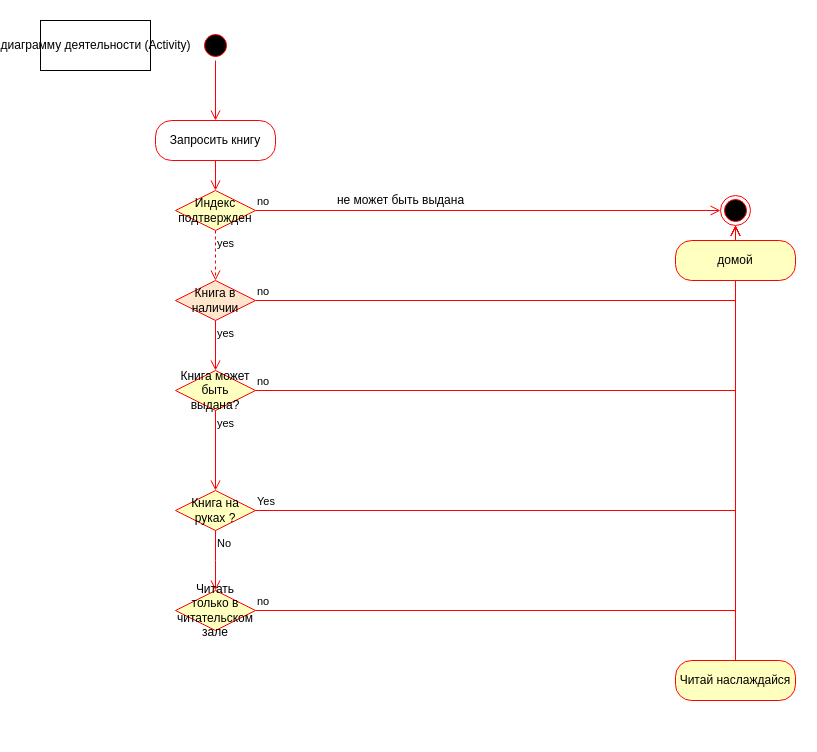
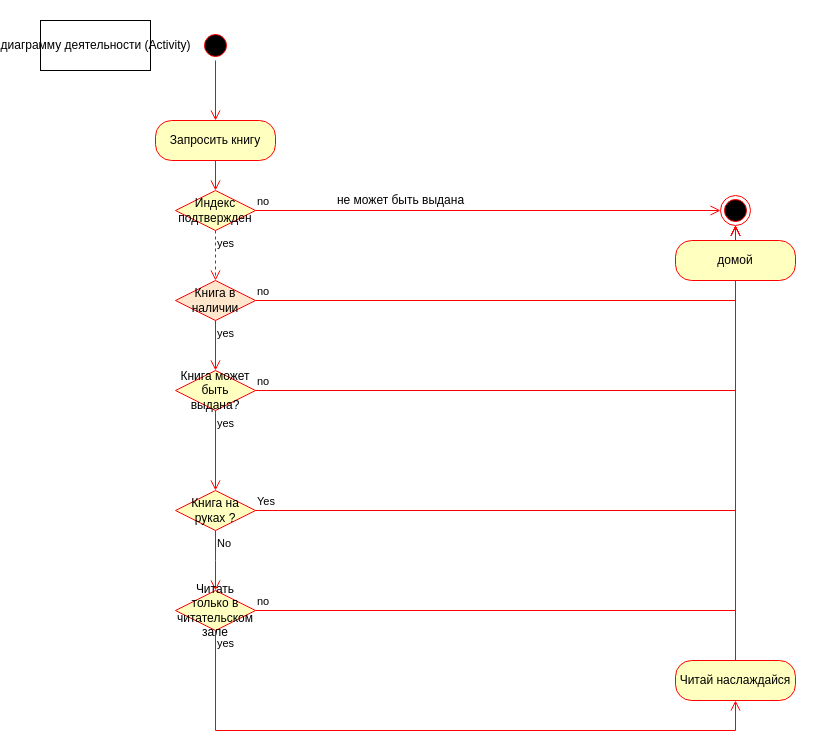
- <mxCell id="5" value="Запросить книгу" style="rounded=1;whiteSpace=wrap;html=1;arcSize=40;fontColor=#000000;fillColor=#ffffff;strokeColor=#ff0000;" vertex="1" parent="1"><mxGeometry x="135" y="120" width="120" height="40" as="geometry" /></mxCell>
+ <mxCell id="5" value="Запросить книгу" style="rounded=1;whiteSpace=wrap;html=1;arcSize=40;fontColor=#000000;fillColor=#ffffc0;strokeColor=#ff0000;" vertex="1" parent="1"><mxGeometry x="135" y="120" width="120" height="40" as="geometry" /></mxCell>
+ <mxCell id="23" value="yes" style="edgeStyle=orthogonalEdgeStyle;html=1;align=left;verticalAlign=top;endArrow=open;endSize=8;strokeColor=#ff0000;rounded=0;entryX=0.5;entryY=1;entryDx=0;entryDy=0;" edge="1" source="21" parent="1" target="24"><mxGeometry x="-1" relative="1" as="geometry"><mxPoint x="195" y="730" as="targetPoint" /><Array as="points"><mxPoint x="195" y="730" /><mxPoint x="715" y="730" /></Array></mxGeometry></mxCell>
